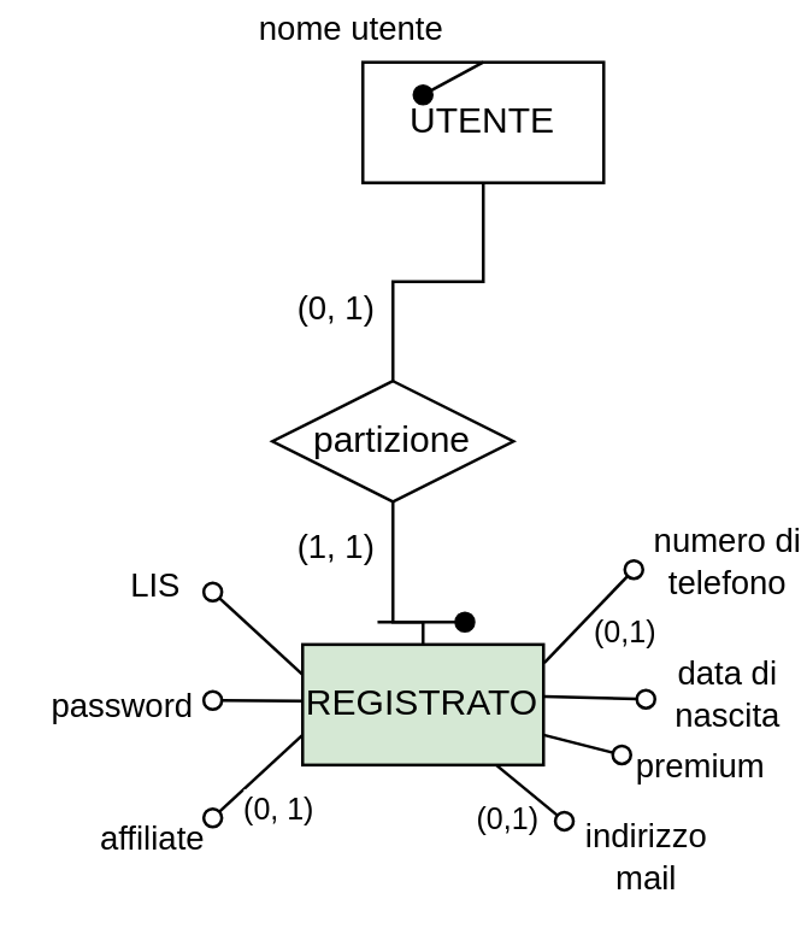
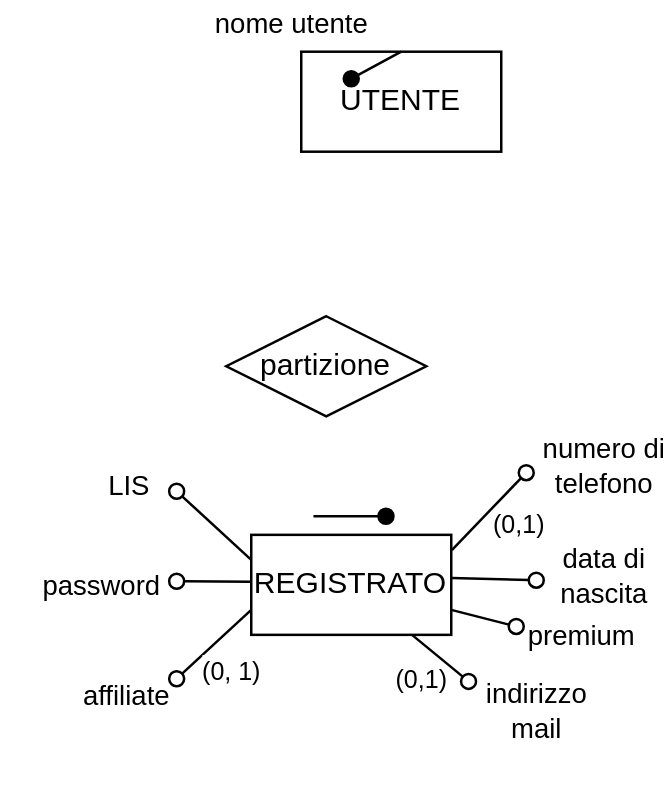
- <mxCell id="6" value="(0, 1)" style="edgeStyle=elbowEdgeStyle;elbow=vertical;html=1;endArrow=none;endFill=0;rounded=0;jumpStyle=arc;exitX=0.5;exitY=1;exitDx=0;exitDy=0;entryX=0.5;entryY=0;entryDx=0;entryDy=0;" parent="1" source="3" target="7" edge="1"><mxGeometry x="0.51" y="-19" relative="1" as="geometry"><mxPoint x="140" y="101" as="sourcePoint" /><mxPoint x="139" y="135" as="targetPoint" /><mxPoint as="offset" /><Array as="points" /></mxGeometry></mxCell>
- <mxCell id="2" value="(1, 1)" style="edgeStyle=elbowEdgeStyle;elbow=vertical;html=1;exitX=0.5;exitY=1;exitDx=0;exitDy=0;entryX=0.5;entryY=0;entryDx=0;entryDy=0;endArrow=none;endFill=0;rounded=0;jumpStyle=arc;startArrow=none;" parent="1" source="7" edge="1" target="9"><mxGeometry x="-0.493" y="-19" relative="1" as="geometry"><mxPoint as="offset" /><mxPoint x="139.28" y="215.31" as="targetPoint" /><Array as="points"><mxPoint x="140" y="206" /><mxPoint x="140" y="206" /><mxPoint x="140" y="206" /></Array></mxGeometry></mxCell>
- <mxCell id="9" value="REGISTRATO" style="whiteSpace=wrap;html=1;fillColor=#d5e8d4;" parent="1" vertex="1"><mxGeometry x="100" y="213.44" width="80" height="40" as="geometry" /></mxCell>
+ <mxCell id="9" value="REGISTRATO" style="whiteSpace=wrap;html=1;" parent="1" vertex="1"><mxGeometry x="100" y="213.44" width="80" height="40" as="geometry" /></mxCell>
